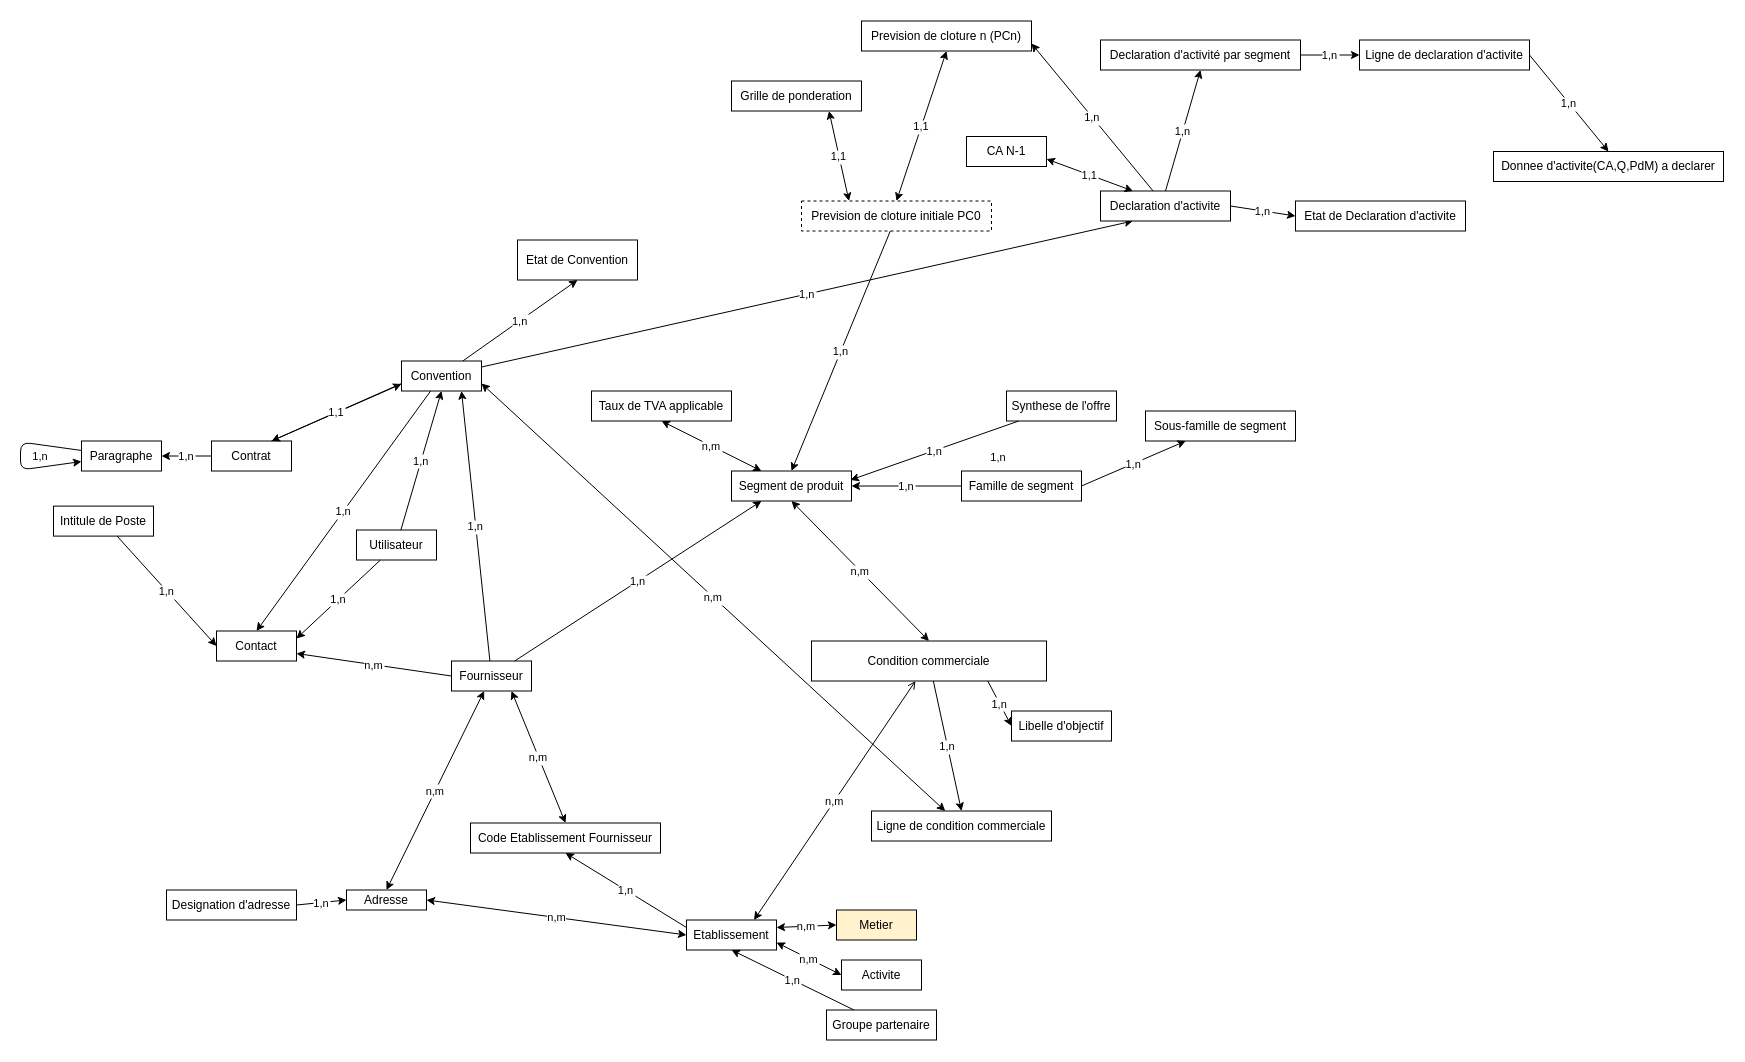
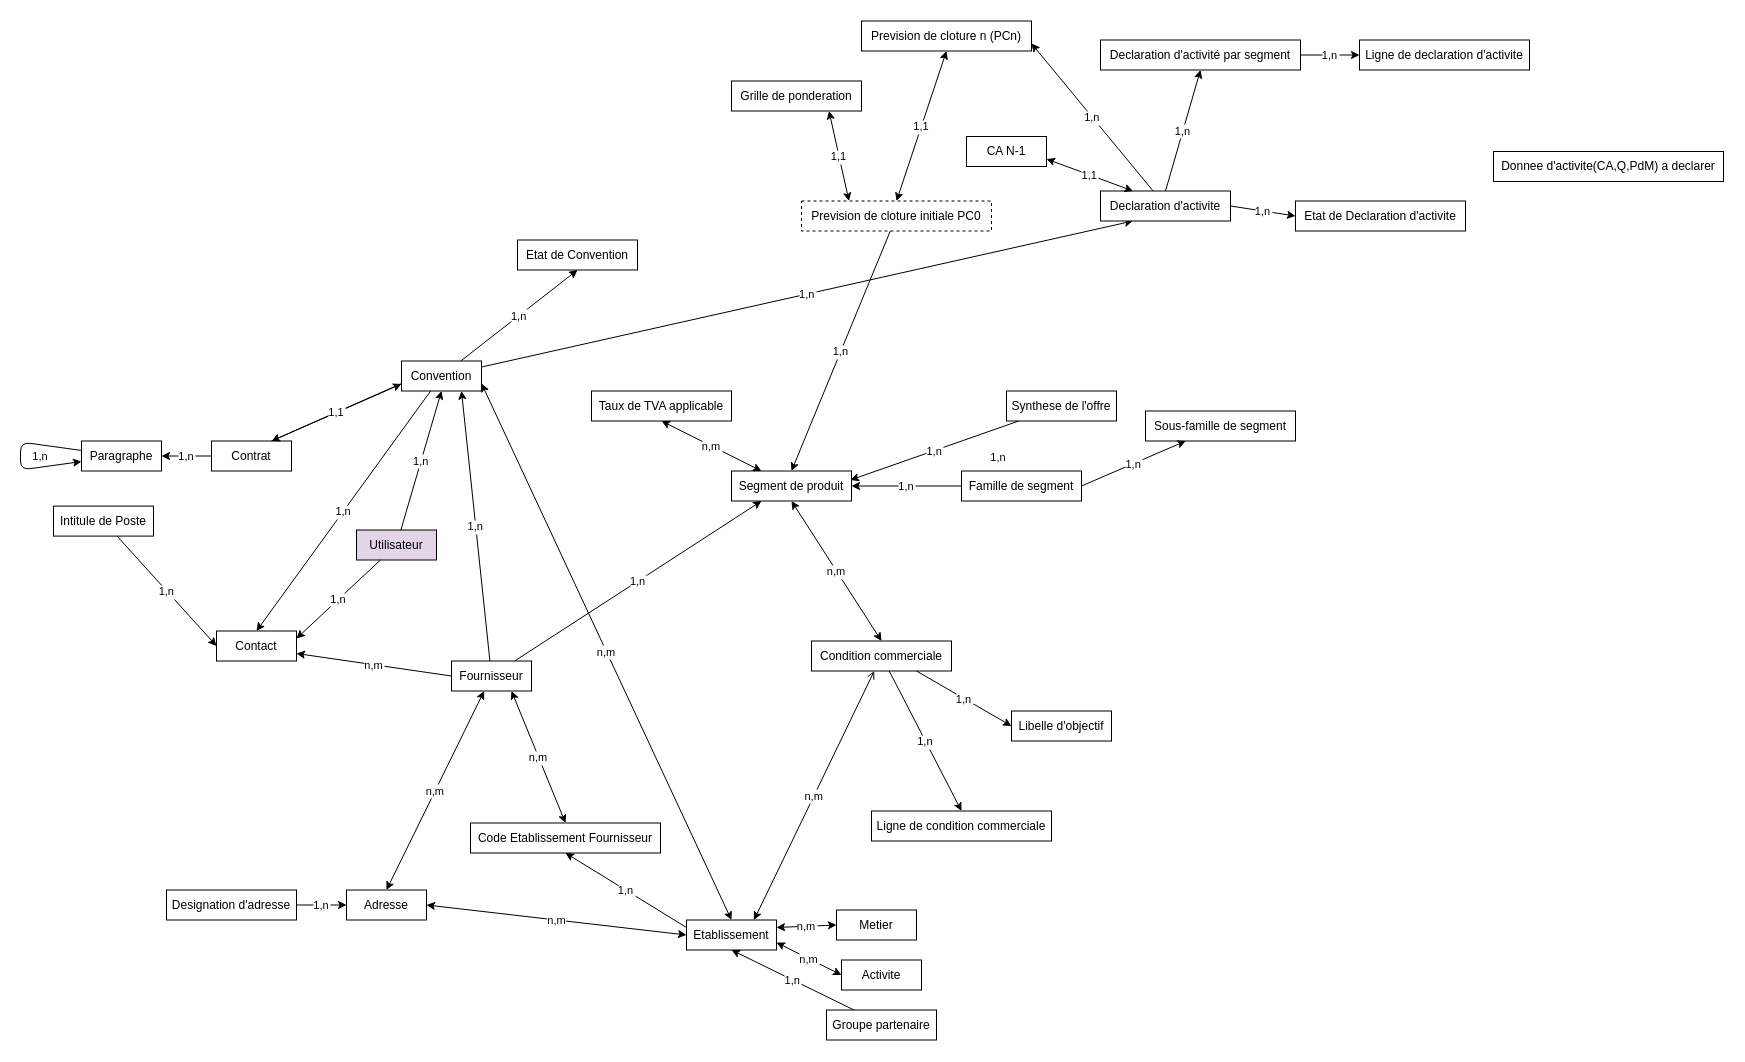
- <mxCell id="54" value="1,n" style="exitX=1;exitY=0.5;exitDx=0;exitDy=0;entryX=0.5;entryY=0;entryDx=0;entryDy=0;" parent="1" source="51" target="53" edge="1"><mxGeometry x="-284" y="475.5" as="geometry"><mxPoint x="1639" y="54.5" as="targetPoint" /></mxGeometry></mxCell>
- <mxCell id="21" value="Etat de Convention " style="whiteSpace=wrap;html=1;" parent="1" vertex="1"><mxGeometry x="517" y="239.5" width="120" height="40" as="geometry" /></mxCell>
+ <mxCell id="21" value="Etat de Convention " style="whiteSpace=wrap;html=1;" parent="1" vertex="1"><mxGeometry x="517" y="239.5" width="120" height="30" as="geometry" /></mxCell>
- <mxCell id="64" value="Utilisateur" style="whiteSpace=wrap;html=1;" parent="1" vertex="1"><mxGeometry x="356" y="529.5" width="80" height="30" as="geometry" /></mxCell>
+ <mxCell id="64" value="Utilisateur" style="whiteSpace=wrap;html=1;fillColor=#e1d5e7;" parent="1" vertex="1"><mxGeometry x="356" y="529.5" width="80" height="30" as="geometry" /></mxCell>
- <mxCell id="20" value="n,m" style="exitX=1;exitY=0.75;exitDx=0;exitDy=0;startArrow=classic;startFill=1;" parent="1" source="19" target="27" edge="1"><mxGeometry x="-263" y="306.5" as="geometry" /></mxCell>
+ <mxCell id="20" value="n,m" style="entryX=0.5;entryY=0;entryDx=0;entryDy=0;exitX=1;exitY=0.75;exitDx=0;exitDy=0;startArrow=classic;startFill=1;" parent="1" source="19" target="13" edge="1"><mxGeometry x="-263" y="306.5" as="geometry" /></mxCell>
- <mxCell id="23" value="Condition commerciale" style="whiteSpace=wrap;html=1;" parent="1" vertex="1"><mxGeometry x="811" y="640.5" width="235" height="40" as="geometry" /></mxCell>
+ <mxCell id="23" value="Condition commerciale" style="whiteSpace=wrap;html=1;" parent="1" vertex="1"><mxGeometry x="811" y="640.5" width="140" height="30" as="geometry" /></mxCell>
- <mxCell id="6" value="Adresse " style="whiteSpace=wrap;html=1;" parent="1" vertex="1"><mxGeometry x="346" y="889.5" width="80" height="20" as="geometry" /></mxCell>
+ <mxCell id="6" value="Adresse " style="whiteSpace=wrap;html=1;" parent="1" vertex="1"><mxGeometry x="346" y="889.5" width="80" height="30" as="geometry" /></mxCell>
- <mxCell id="15" value="Metier" style="whiteSpace=wrap;html=1;fillColor=#fff2cc;" parent="1" vertex="1"><mxGeometry x="836" y="909.5" width="80" height="30" as="geometry" /></mxCell>
+ <mxCell id="15" value="Metier" style="whiteSpace=wrap;html=1;" parent="1" vertex="1"><mxGeometry x="836" y="909.5" width="80" height="30" as="geometry" /></mxCell>
